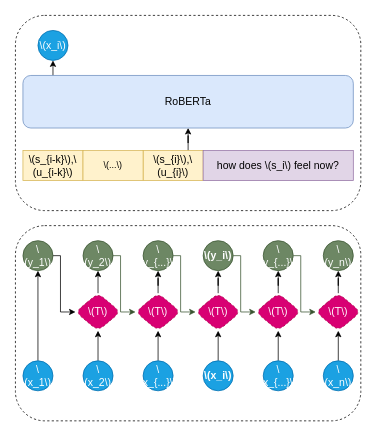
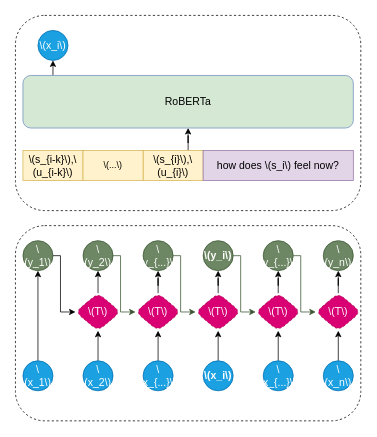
- <mxCell id="5" value="&lt;font style=&quot;font-size: 14px&quot;&gt;RoBERTa&lt;/font&gt;" style="rounded=1;whiteSpace=wrap;html=1;fillColor=#dae8fc;strokeColor=#6c8ebf;" vertex="1" parent="1"><mxGeometry x="30" y="100" width="440" height="70" as="geometry" /></mxCell>
+ <mxCell id="5" value="&lt;font style=&quot;font-size: 14px&quot;&gt;RoBERTa&lt;/font&gt;" style="rounded=1;whiteSpace=wrap;html=1;fillColor=#d5e8d4;strokeColor=#6c8ebf;" vertex="1" parent="1"><mxGeometry x="30" y="100" width="440" height="70" as="geometry" /></mxCell>
